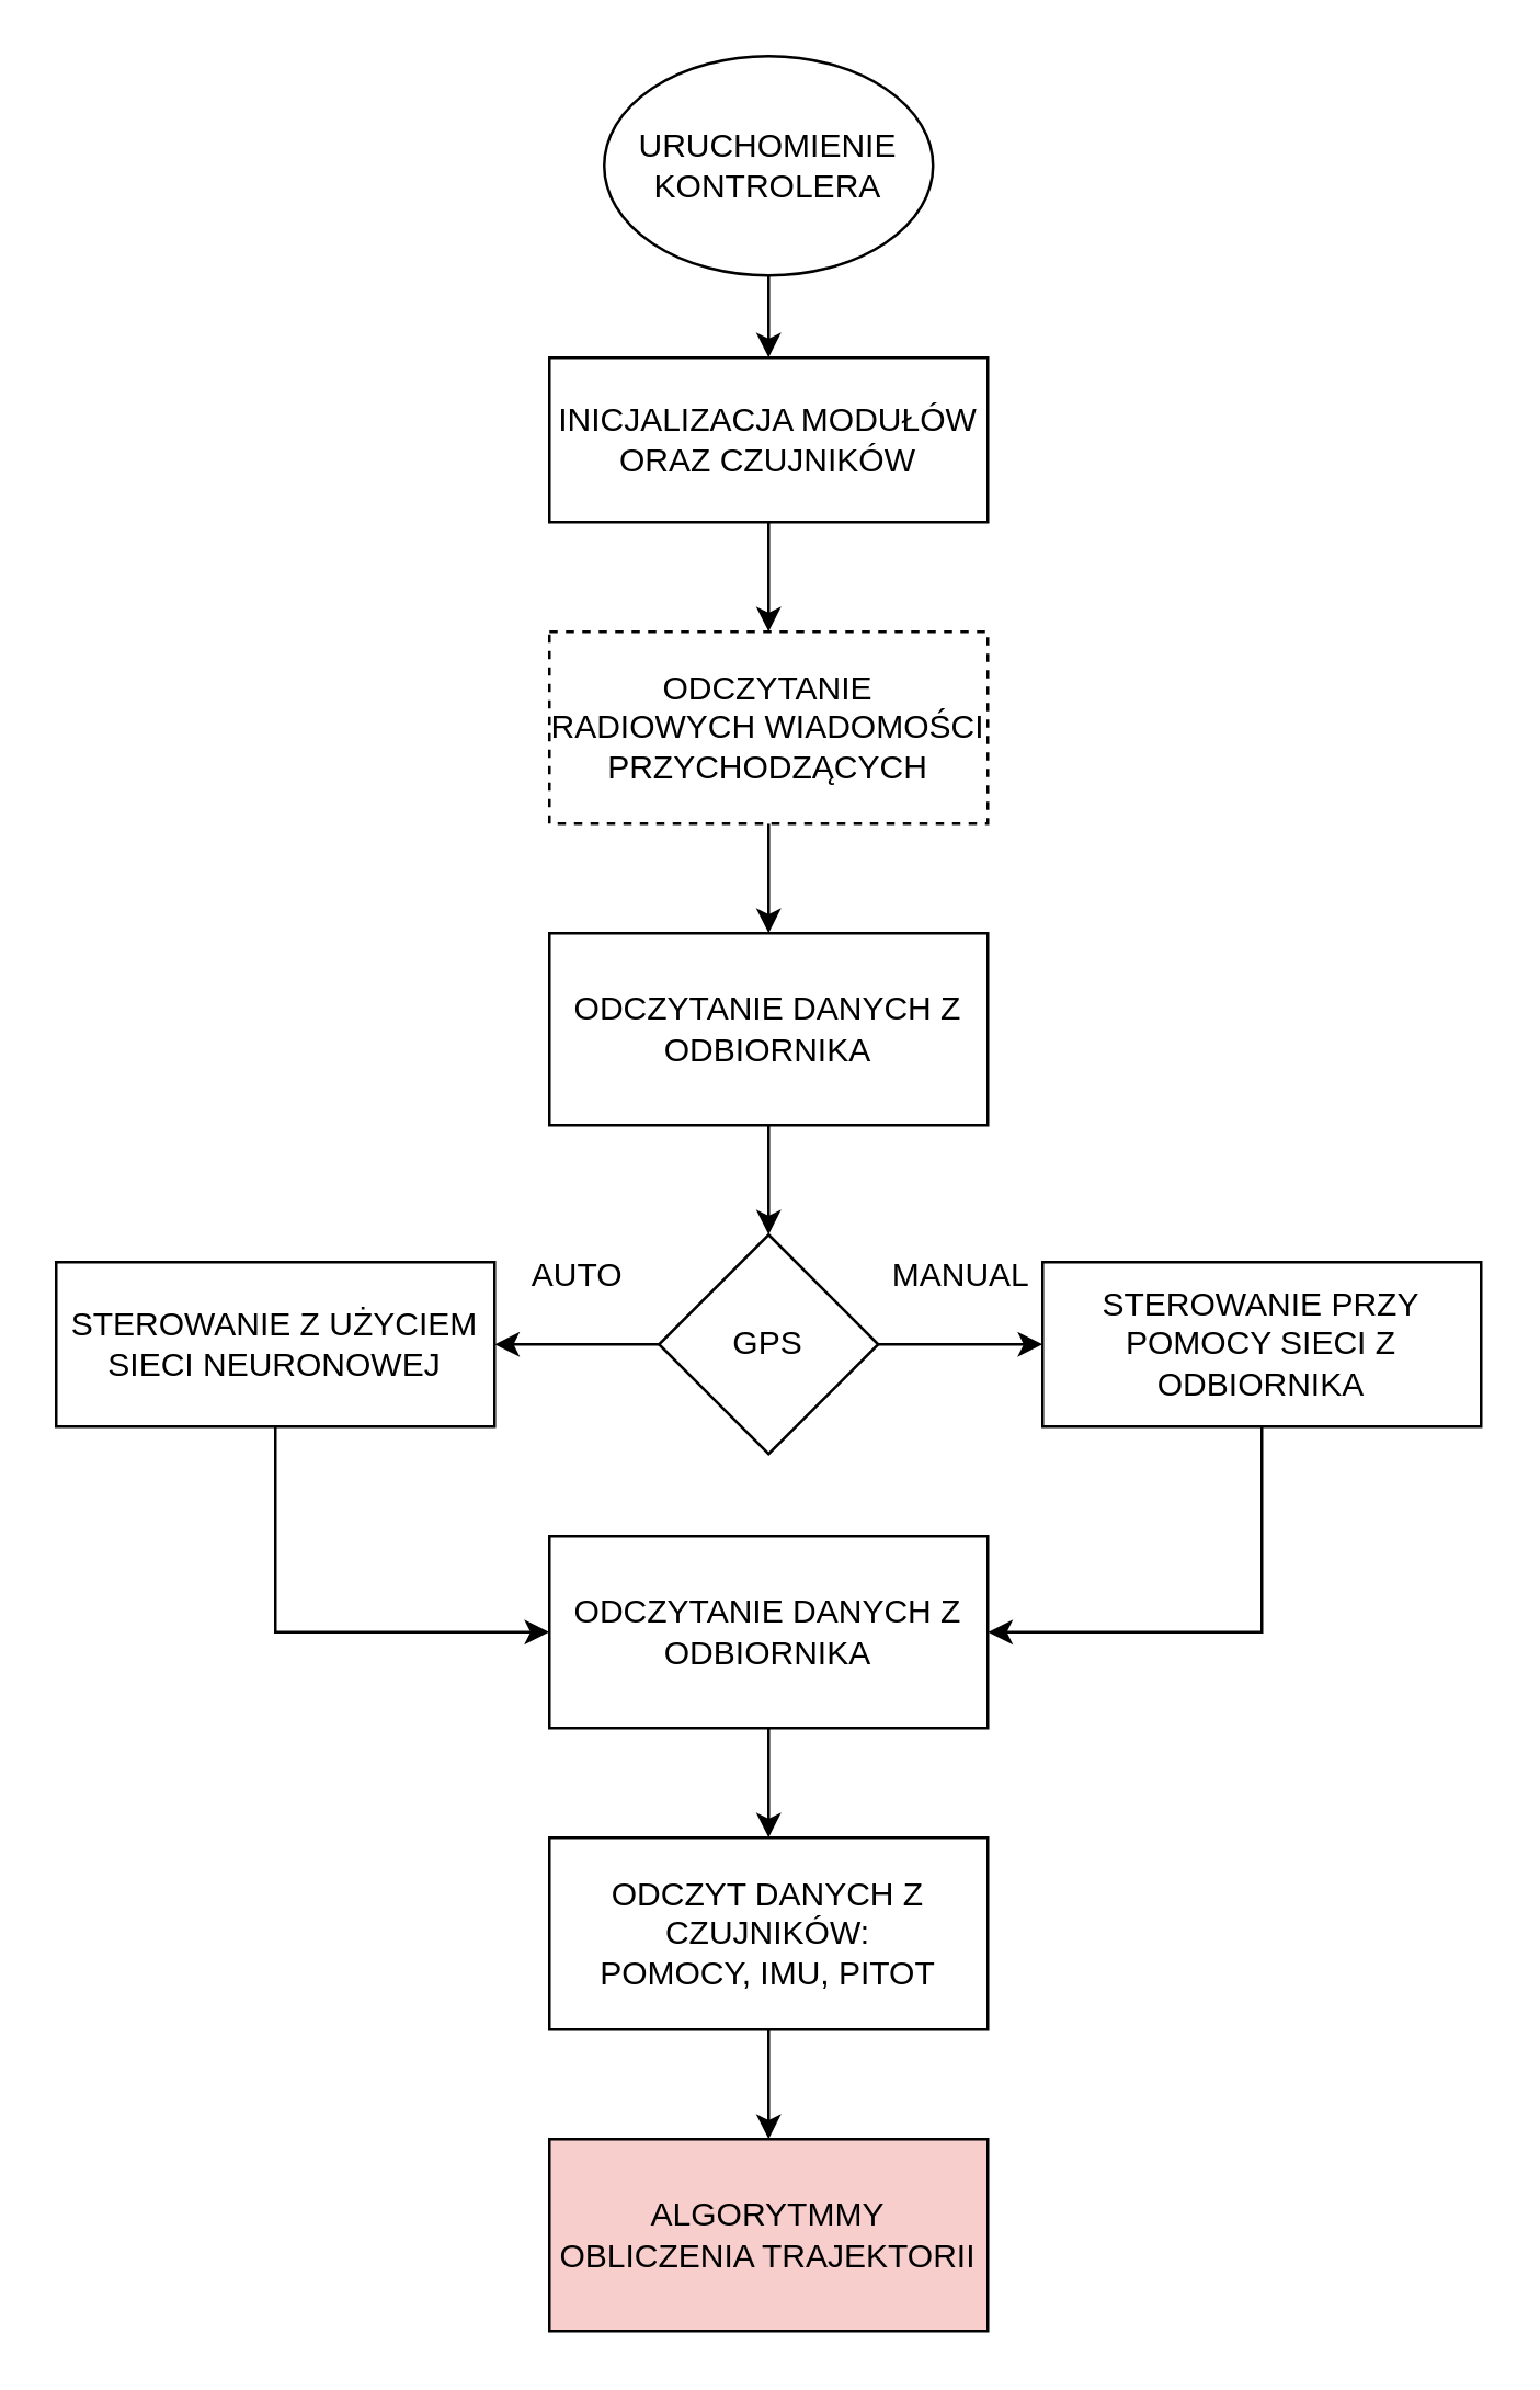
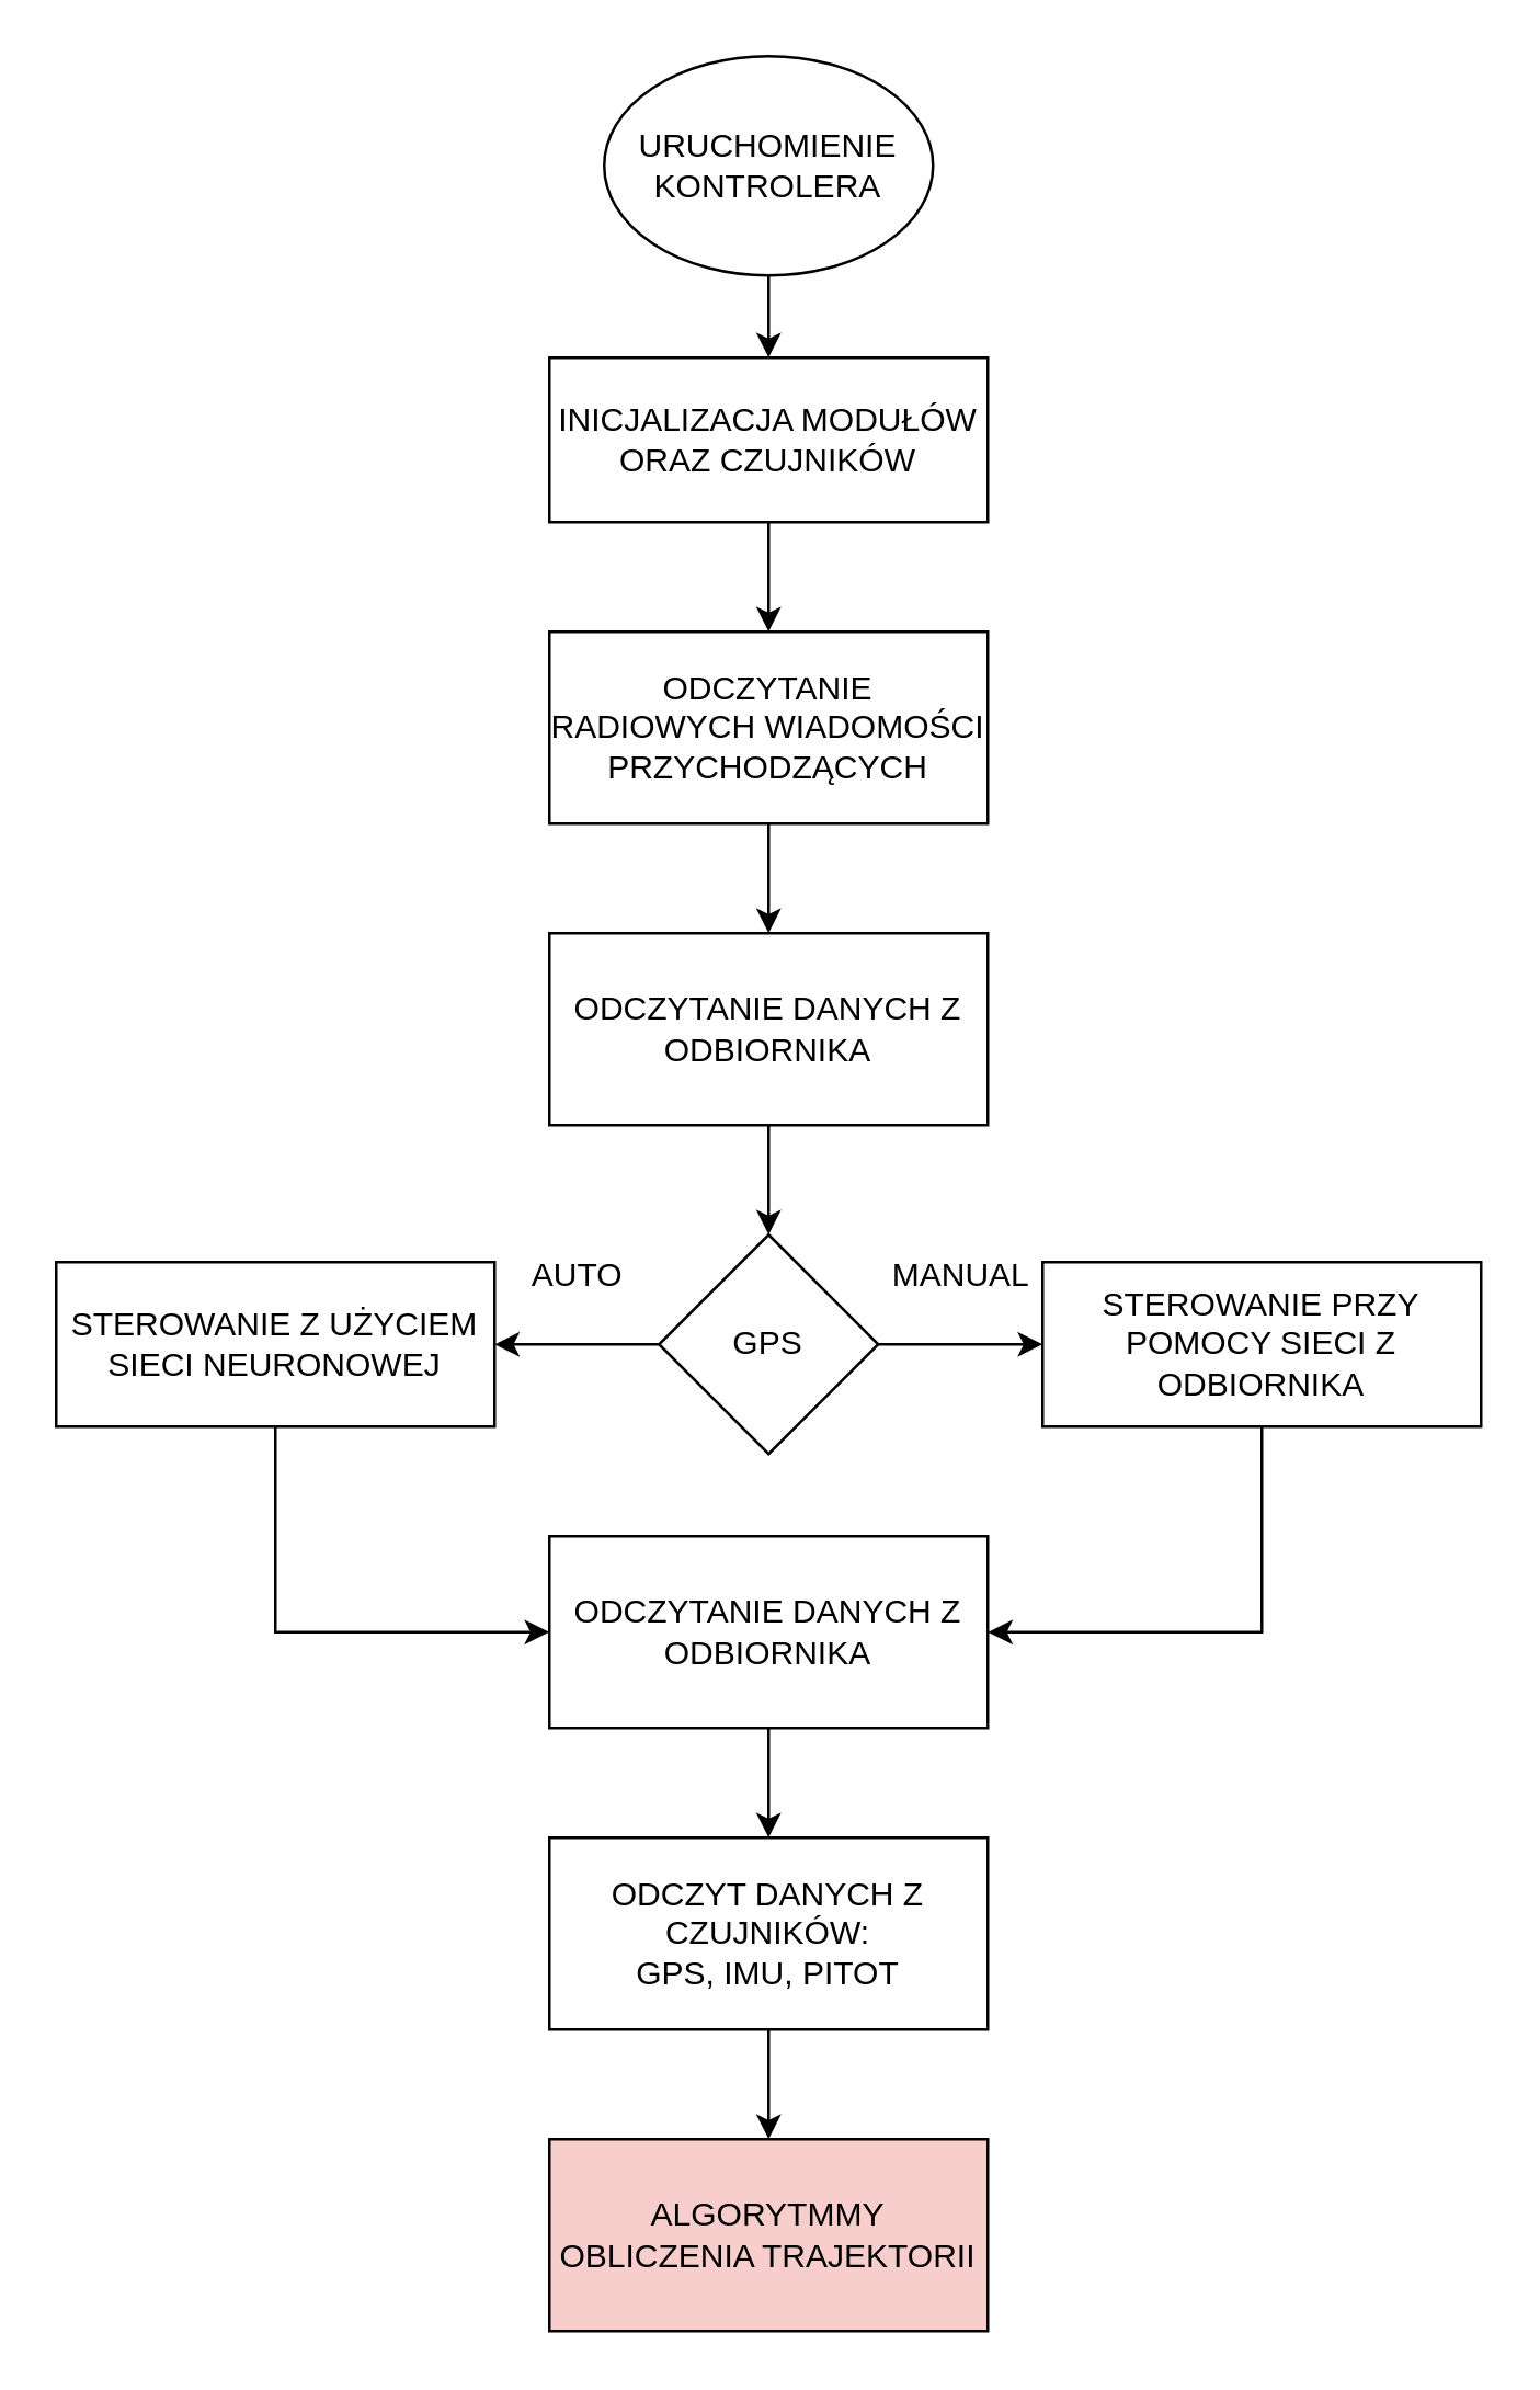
- <mxCell id="7" value="ODCZYTANIE&lt;br&gt;RADIOWYCH WIADOMOŚCI PRZYCHODZĄCYCH" style="whiteSpace=wrap;html=1;rounded=0;dashed=1;" parent="1" vertex="1"><mxGeometry x="200" y="230" width="160" height="70" as="geometry" /></mxCell>
+ <mxCell id="7" value="ODCZYTANIE&lt;br&gt;RADIOWYCH WIADOMOŚCI PRZYCHODZĄCYCH" style="whiteSpace=wrap;html=1;rounded=0;" parent="1" vertex="1"><mxGeometry x="200" y="230" width="160" height="70" as="geometry" /></mxCell>
- <mxCell id="21" value="ODCZYT DANYCH Z CZUJNIKÓW: &lt;br&gt;POMOCY, IMU, PITOT" style="whiteSpace=wrap;html=1;rounded=0;" parent="1" vertex="1"><mxGeometry x="200" y="670" width="160" height="70" as="geometry" /></mxCell>
+ <mxCell id="21" value="ODCZYT DANYCH Z CZUJNIKÓW: &lt;br&gt;GPS, IMU, PITOT" style="whiteSpace=wrap;html=1;rounded=0;" parent="1" vertex="1"><mxGeometry x="200" y="670" width="160" height="70" as="geometry" /></mxCell>
